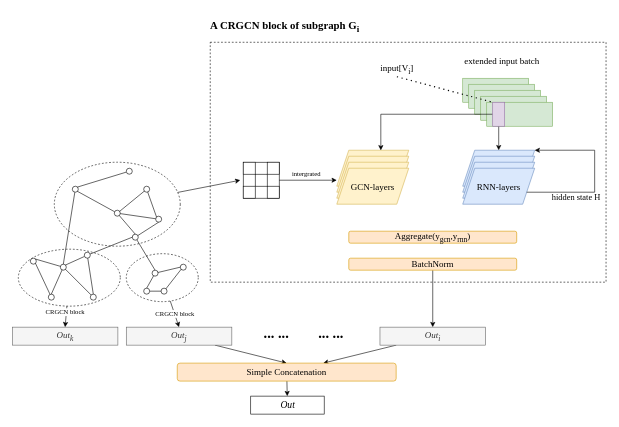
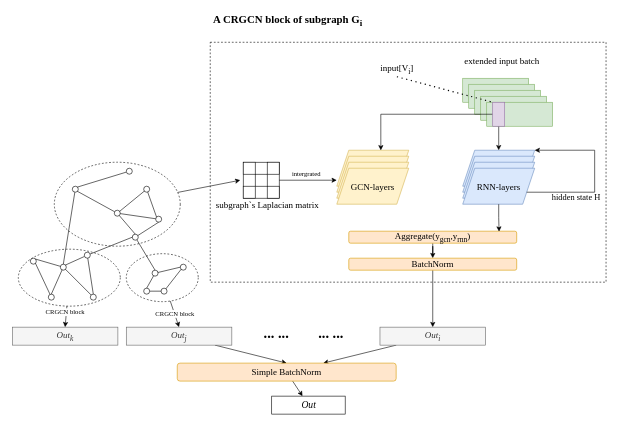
- <mxCell id="79" value="&lt;h2&gt;A CRGCN block of subgraph G&lt;sub&gt;i&lt;/sub&gt;&lt;/h2&gt;" style="text;html=1;align=center;verticalAlign=middle;resizable=0;points=[];autosize=1;strokeColor=none;fillColor=none;fontFamily=Times New Roman;" parent="1" vertex="1"><mxGeometry x="344" y="20" width="260" height="50" as="geometry" /></mxCell>
+ <mxCell id="79" value="&lt;h2&gt;A CRGCN block of subgraph G&lt;sub&gt;i&lt;/sub&gt;&lt;/h2&gt;" style="text;html=1;align=center;verticalAlign=middle;resizable=0;points=[];autosize=1;strokeColor=none;fillColor=none;fontFamily=Times New Roman;" parent="1" vertex="1"><mxGeometry x="349" y="10" width="260" height="50" as="geometry" /></mxCell>
+ <mxCell id="49" value="&lt;font style=&quot;font-size: 15px;&quot;&gt;subgraph`s Laplacian matrix&lt;/font&gt;" style="text;html=1;align=center;verticalAlign=middle;resizable=0;points=[];autosize=1;strokeColor=none;fillColor=none;fontFamily=Times New Roman;" parent="1" vertex="1"><mxGeometry x="350" y="330" width="190" height="20" as="geometry" /></mxCell>
+ <mxCell id="64" style="edgeStyle=orthogonalEdgeStyle;rounded=0;orthogonalLoop=1;jettySize=auto;html=1;entryX=0.895;entryY=0.031;entryDx=0;entryDy=0;entryPerimeter=0;fontFamily=Times New Roman;endArrow=classic;endFill=1;" parent="1" source="59" target="63" edge="1"><mxGeometry relative="1" as="geometry" /></mxCell>
+ <mxCell id="62" style="edgeStyle=orthogonalEdgeStyle;rounded=0;orthogonalLoop=1;jettySize=auto;html=1;entryX=0.5;entryY=0;entryDx=0;entryDy=0;fontFamily=Times New Roman;endArrow=classic;endFill=1;" parent="1" source="63" target="66" edge="1"><mxGeometry relative="1" as="geometry" /></mxCell>
- <mxCell id="90" value="&lt;font style=&quot;font-size: 15px;&quot;&gt;Simple Concatenation&lt;/font&gt;" style="rounded=1;whiteSpace=wrap;html=1;fontFamily=Times New Roman;fillColor=#ffe6cc;strokeColor=#d79b00;" parent="1" vertex="1"><mxGeometry x="295" y="605" width="365" height="30" as="geometry" /></mxCell>
+ <mxCell id="90" value="&lt;font style=&quot;font-size: 15px;&quot;&gt;Simple BatchNorm&lt;/font&gt;" style="rounded=1;whiteSpace=wrap;html=1;fontFamily=Times New Roman;fillColor=#ffe6cc;strokeColor=#d79b00;" parent="1" vertex="1"><mxGeometry x="295" y="605" width="365" height="30" as="geometry" /></mxCell>
- <mxCell id="91" value="&lt;font style=&quot;font-size: 16px;&quot;&gt;&lt;i&gt;Out&lt;/i&gt;&lt;/font&gt;" style="rounded=0;whiteSpace=wrap;html=1;fontFamily=Times New Roman;fontSize=13;" parent="1" vertex="1"><mxGeometry x="417.5" y="660" width="122.5" height="30" as="geometry" /></mxCell>
+ <mxCell id="91" value="&lt;font style=&quot;font-size: 16px;&quot;&gt;&lt;i&gt;Out&lt;/i&gt;&lt;/font&gt;" style="rounded=0;whiteSpace=wrap;html=1;fontFamily=Times New Roman;fontSize=13;" parent="1" vertex="1"><mxGeometry x="452.5" y="660" width="122.5" height="30" as="geometry" /></mxCell>
